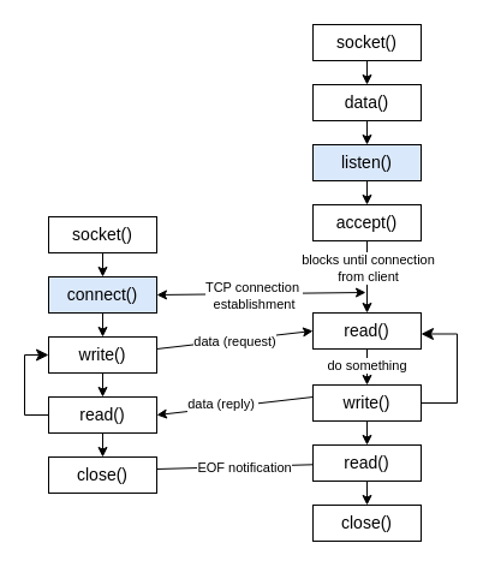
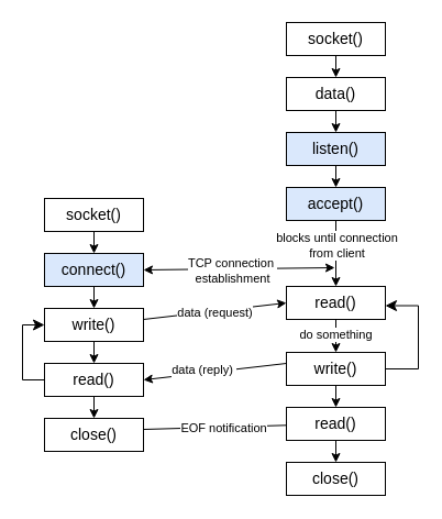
- <mxCell id="8" value="accept()" style="rounded=0;whiteSpace=wrap;html=1;fontSize=14;" parent="1" vertex="1"><mxGeometry x="260" y="170" width="90" height="30" as="geometry" /></mxCell>
+ <mxCell id="8" value="accept()" style="rounded=0;whiteSpace=wrap;html=1;fontSize=14;fillColor=#dae8fc;" parent="1" vertex="1"><mxGeometry x="260" y="170" width="90" height="30" as="geometry" /></mxCell>
